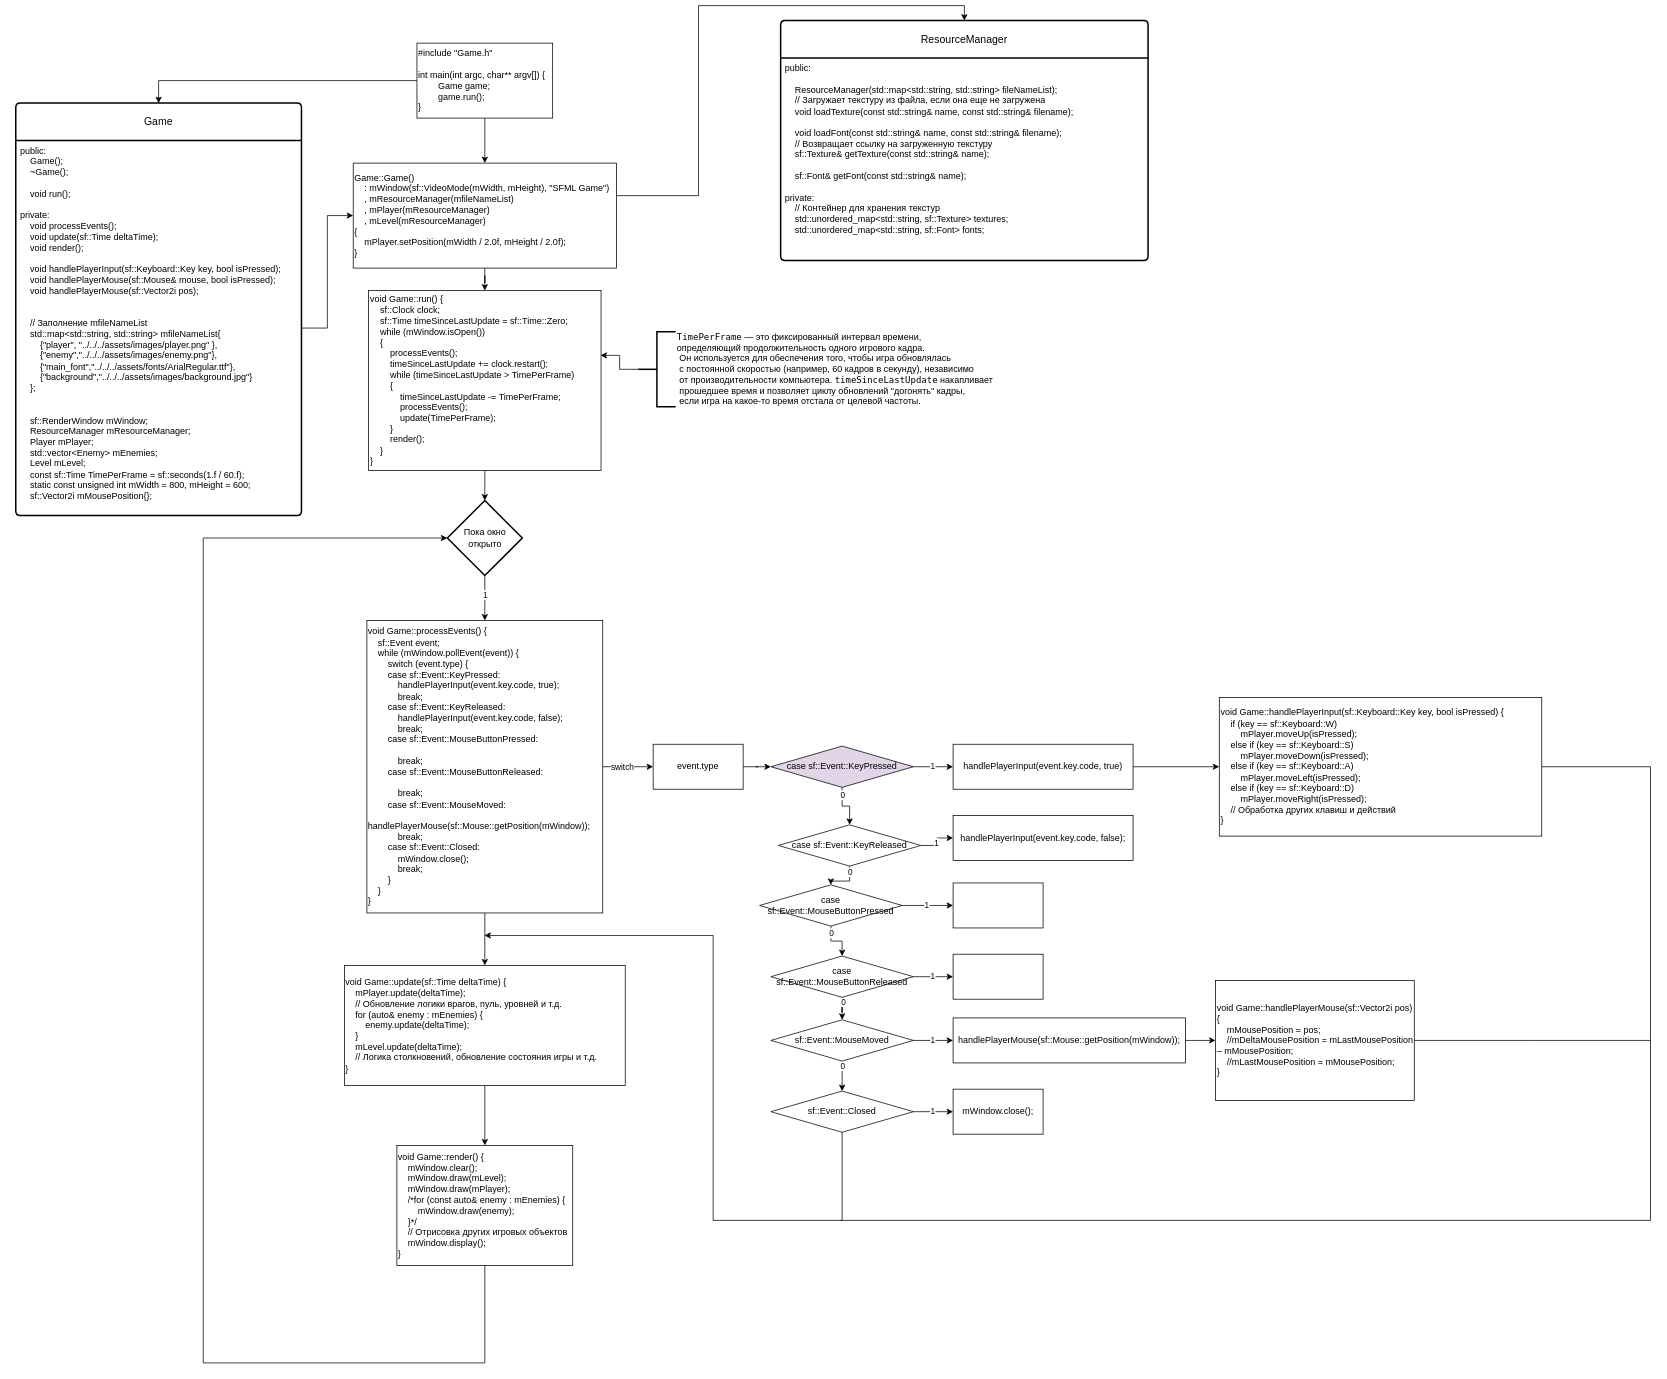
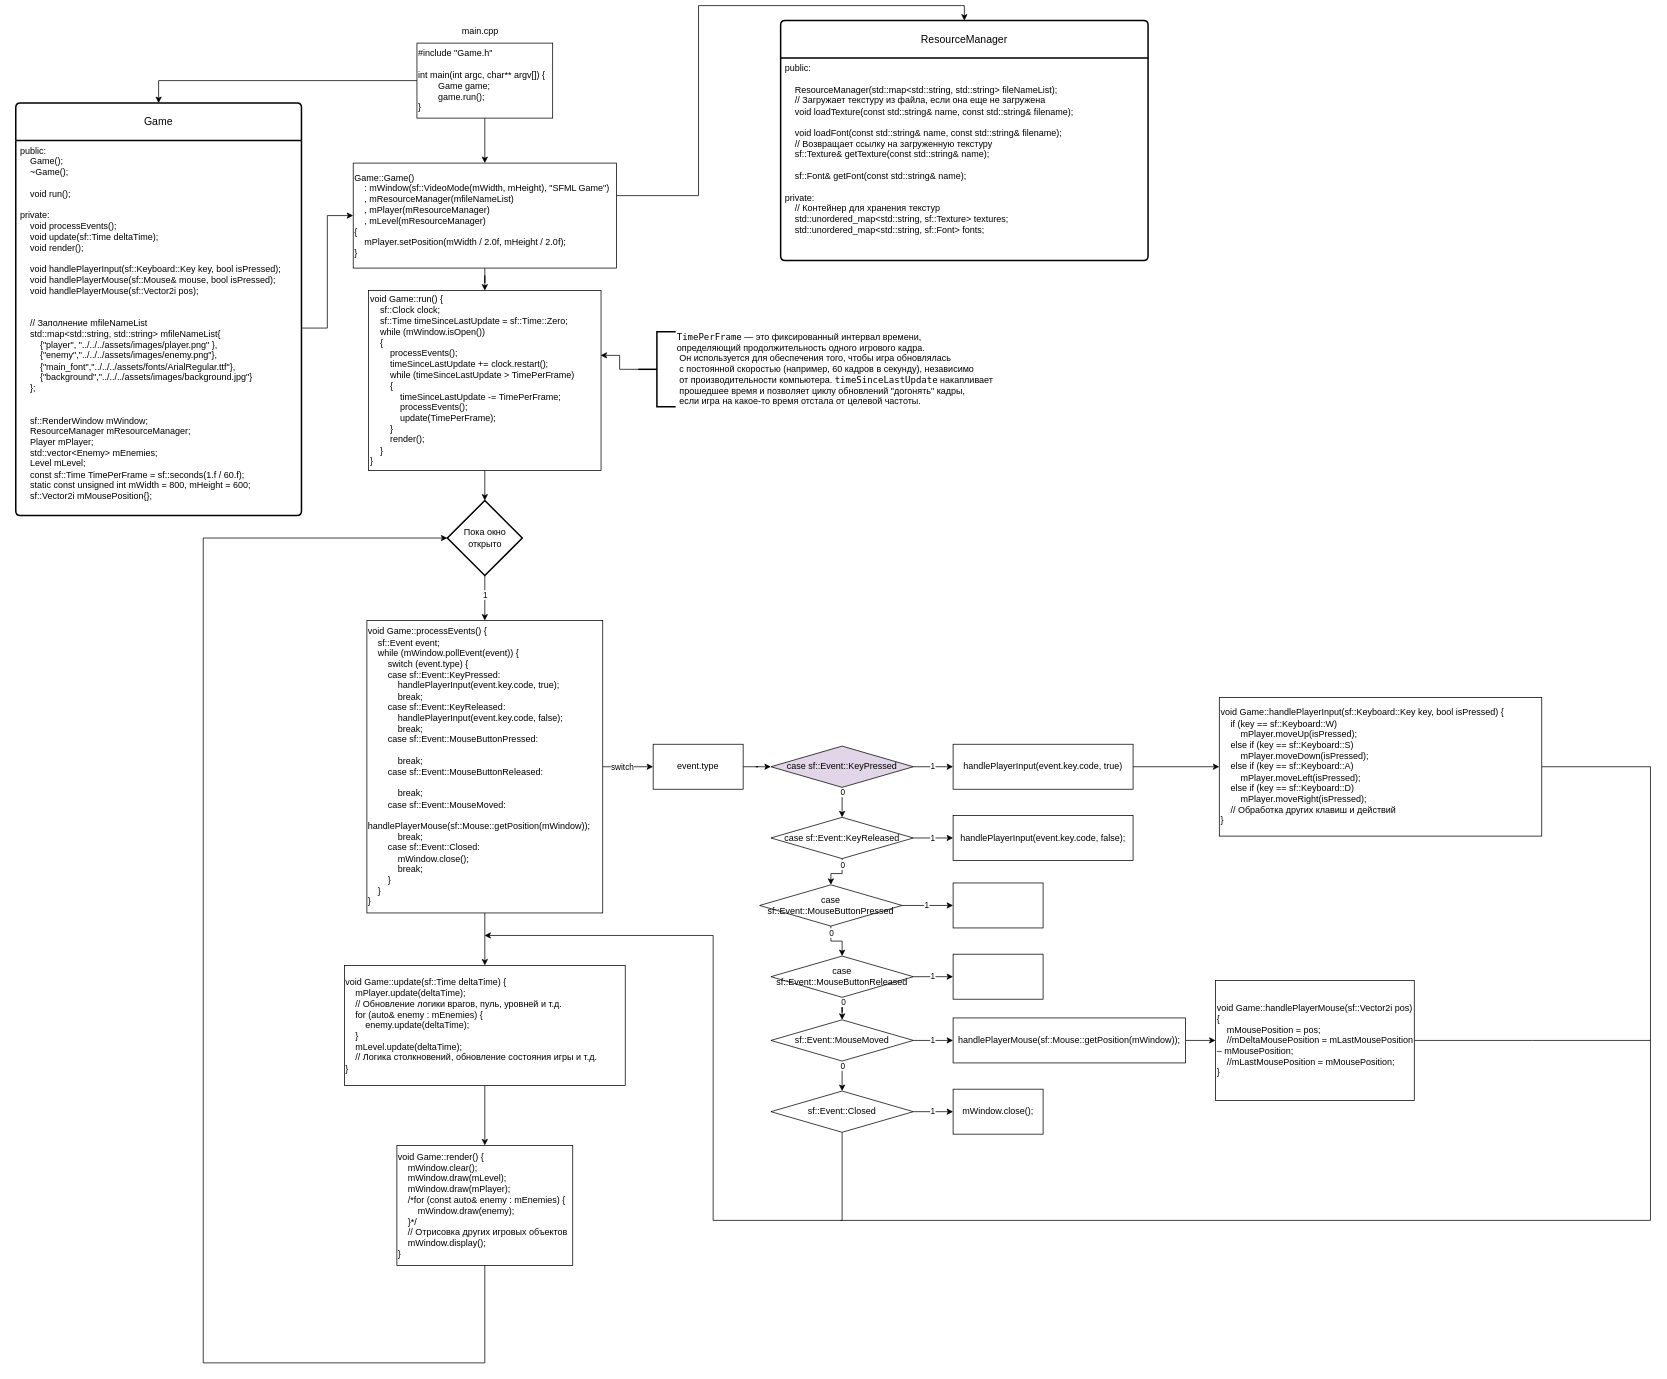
+ <mxCell id="5" value="main.cpp" style="text;html=1;align=center;verticalAlign=middle;resizable=0;points=[];autosize=1;strokeColor=none;fillColor=none;" parent="1" vertex="1"><mxGeometry x="604" y="20" width="70" height="30" as="geometry" /></mxCell>
- <mxCell id="36" value="case sf::Event::KeyReleased" style="rhombus;whiteSpace=wrap;html=1;" vertex="1" parent="1"><mxGeometry x="1037" y="1092.5" width="190" height="55" as="geometry" /></mxCell>
+ <mxCell id="36" value="case sf::Event::KeyReleased" style="rhombus;whiteSpace=wrap;html=1;" vertex="1" parent="1"><mxGeometry x="1027" y="1082.5" width="190" height="55" as="geometry" /></mxCell>
